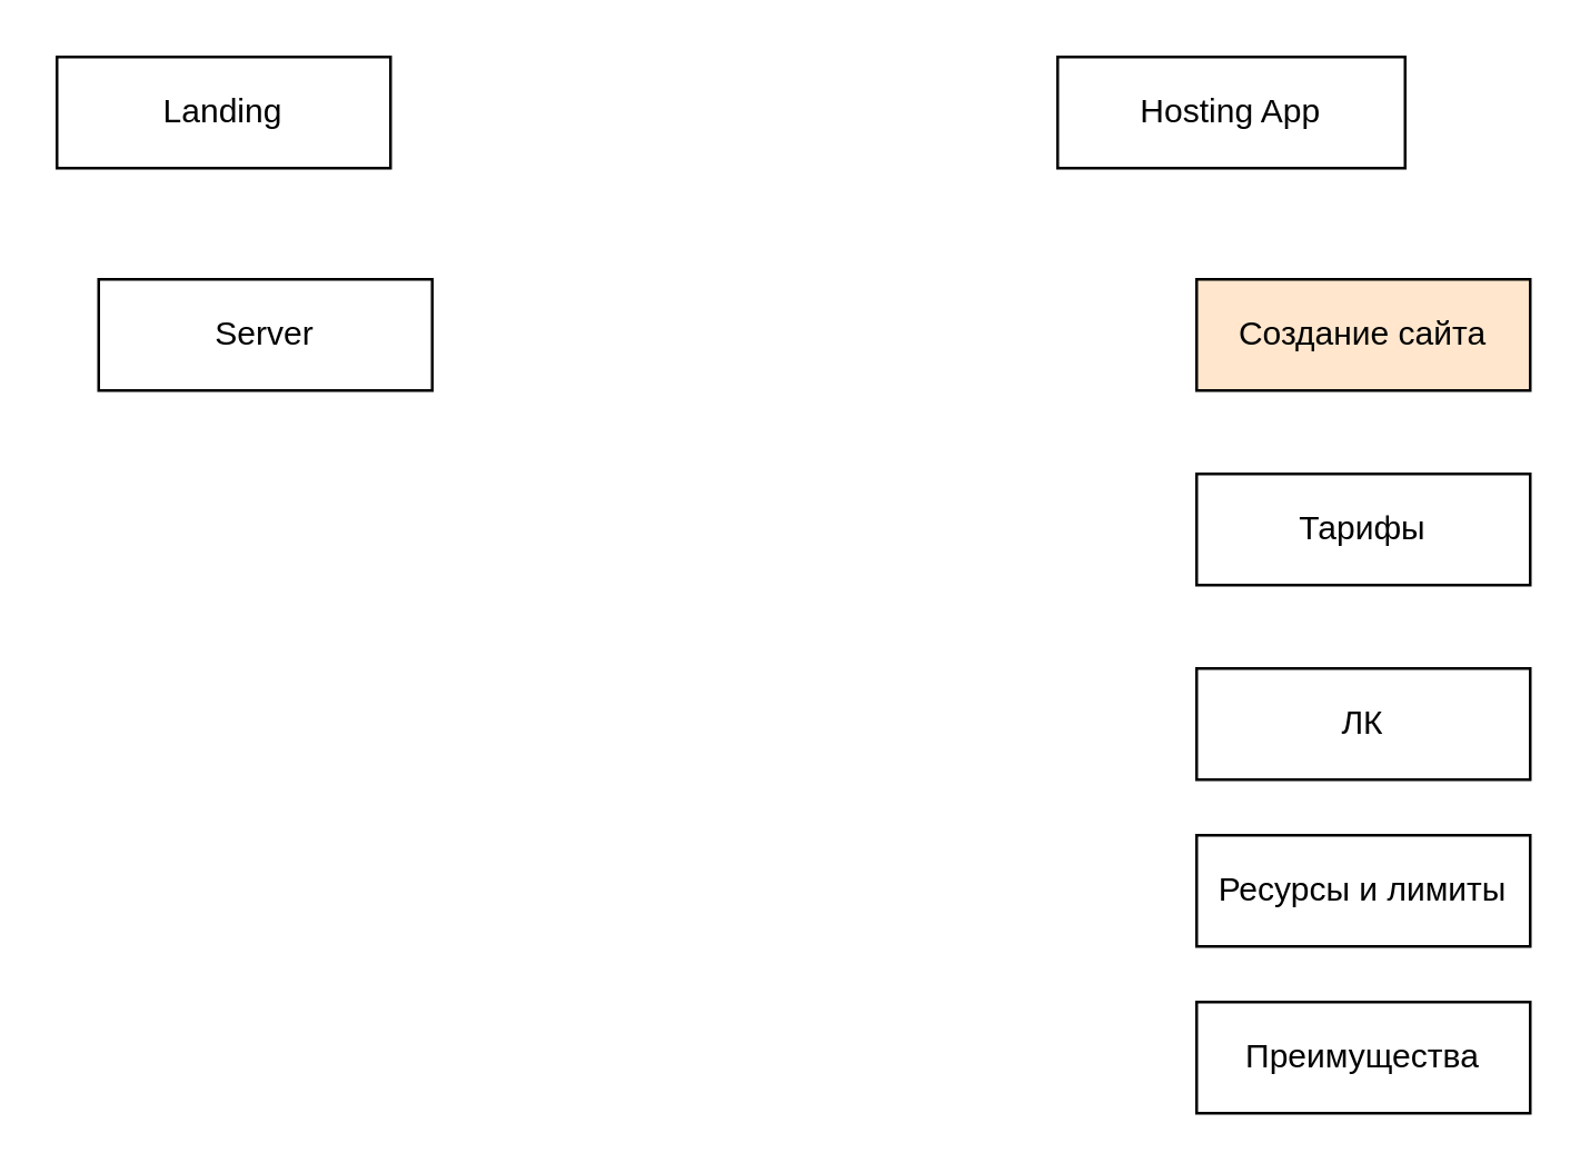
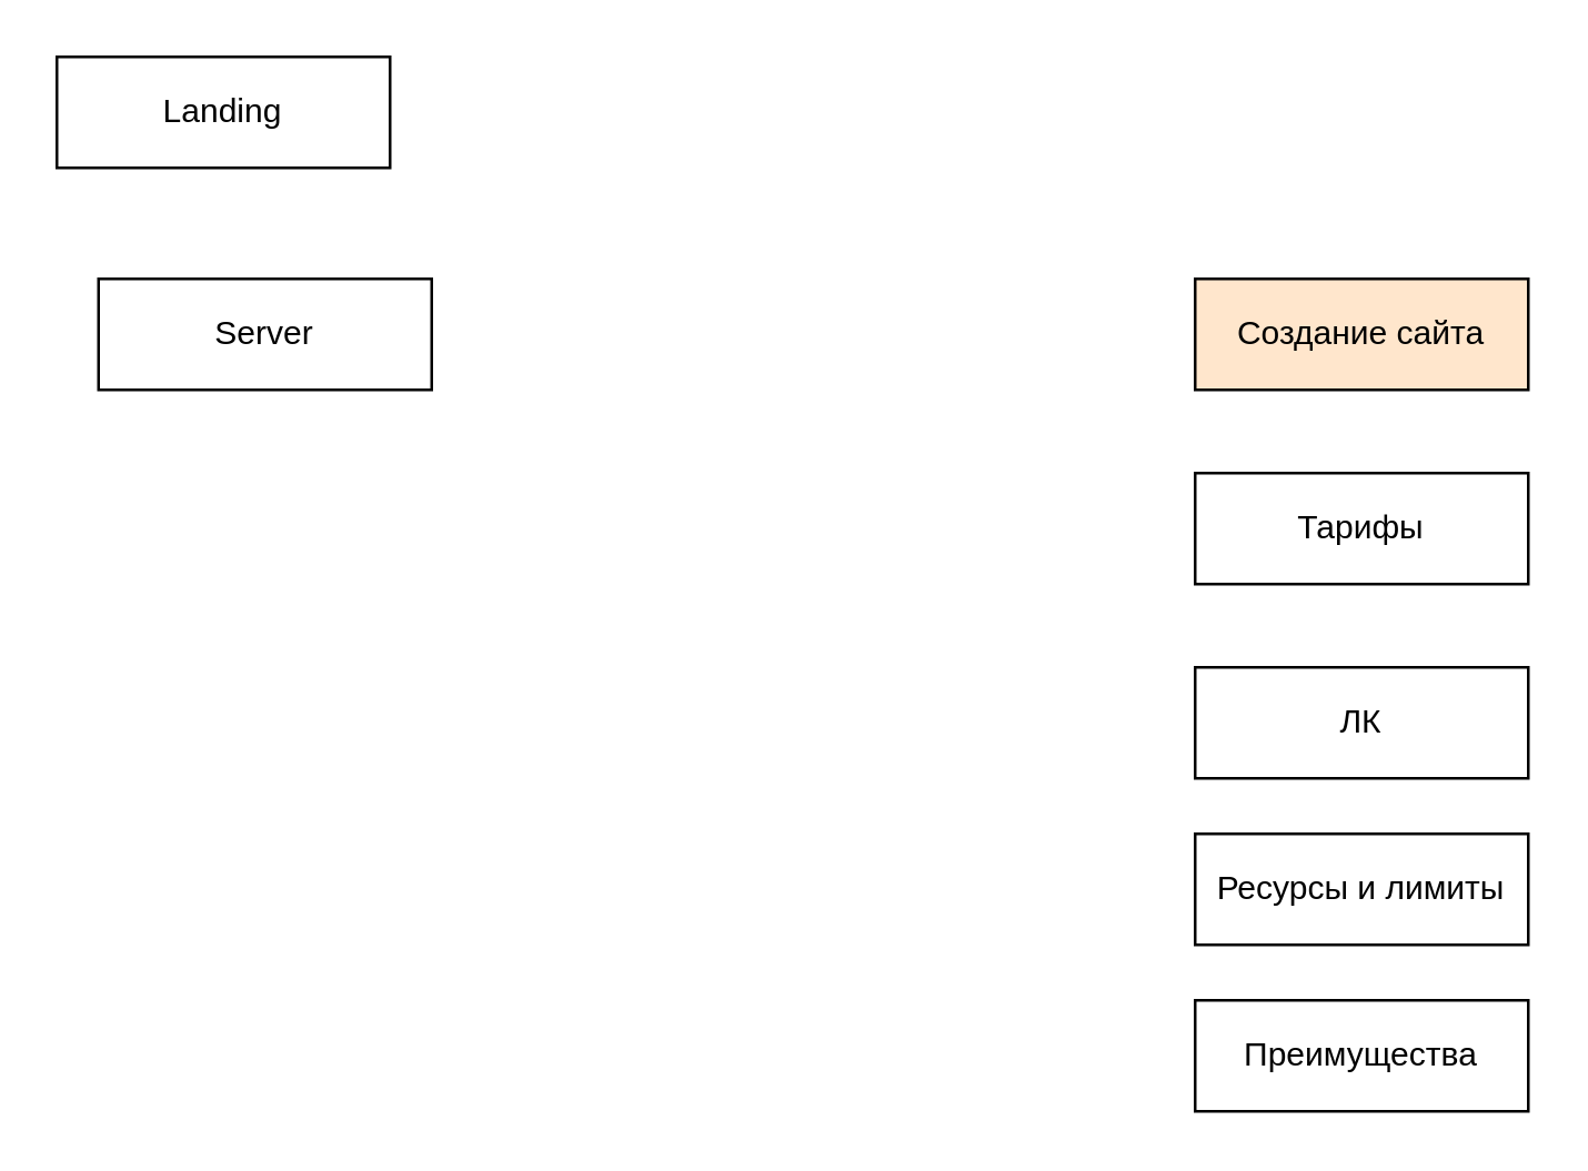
- <mxCell id="4" value="Hosting App" style="rounded=0;whiteSpace=wrap;html=1;" vertex="1" parent="1"><mxGeometry x="380" y="20" width="125" height="40" as="geometry" /></mxCell>
